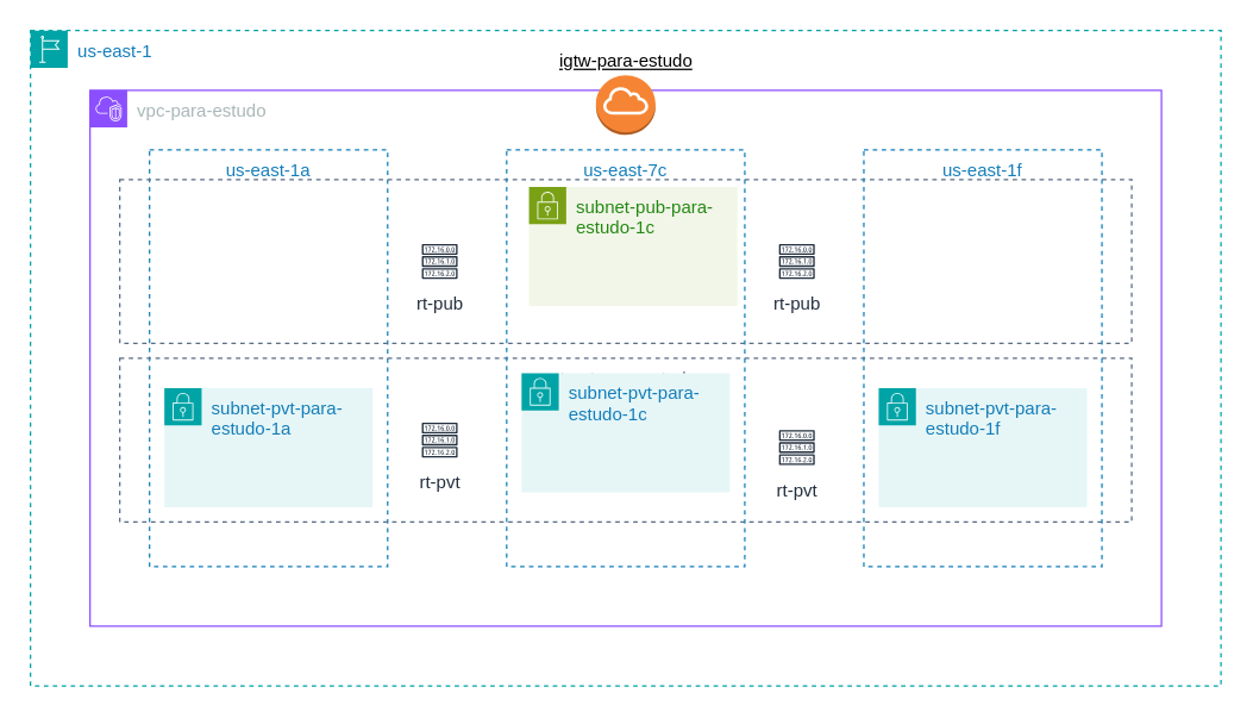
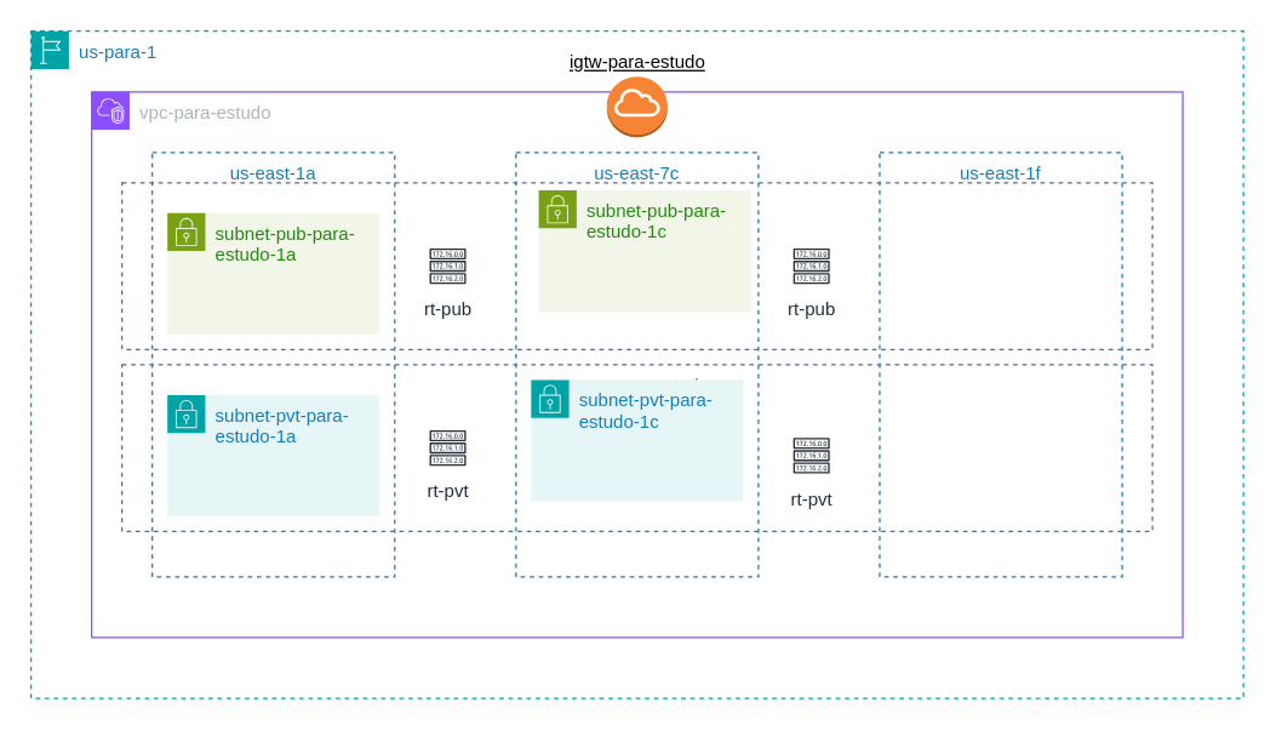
- <mxCell id="3" value="us-east-1" style="points=[[0,0],[0.25,0],[0.5,0],[0.75,0],[1,0],[1,0.25],[1,0.5],[1,0.75],[1,1],[0.75,1],[0.5,1],[0.25,1],[0,1],[0,0.75],[0,0.5],[0,0.25]];outlineConnect=0;gradientColor=none;html=1;whiteSpace=wrap;fontSize=12;fontStyle=0;container=1;pointerEvents=0;collapsible=0;recursiveResize=0;shape=mxgraph.aws4.group;grIcon=mxgraph.aws4.group_region;strokeColor=#00A4A6;fillColor=none;verticalAlign=top;align=left;spacingLeft=30;fontColor=#147EBA;dashed=1;" vertex="1" parent="2"><mxGeometry width="800" height="440" as="geometry" /></mxCell>
+ <mxCell id="3" value="us-para-1" style="points=[[0,0],[0.25,0],[0.5,0],[0.75,0],[1,0],[1,0.25],[1,0.5],[1,0.75],[1,1],[0.75,1],[0.5,1],[0.25,1],[0,1],[0,0.75],[0,0.5],[0,0.25]];outlineConnect=0;gradientColor=none;html=1;whiteSpace=wrap;fontSize=12;fontStyle=0;container=1;pointerEvents=0;collapsible=0;recursiveResize=0;shape=mxgraph.aws4.group;grIcon=mxgraph.aws4.group_region;strokeColor=#00A4A6;fillColor=none;verticalAlign=top;align=left;spacingLeft=30;fontColor=#147EBA;dashed=1;" vertex="1" parent="2"><mxGeometry width="800" height="440" as="geometry" /></mxCell>
+ <mxCell id="7" value="subnet-pub-para-estudo-1a" style="points=[[0,0],[0.25,0],[0.5,0],[0.75,0],[1,0],[1,0.25],[1,0.5],[1,0.75],[1,1],[0.75,1],[0.5,1],[0.25,1],[0,1],[0,0.75],[0,0.5],[0,0.25]];outlineConnect=0;gradientColor=none;html=1;whiteSpace=wrap;fontSize=12;fontStyle=0;container=1;pointerEvents=0;collapsible=0;recursiveResize=0;shape=mxgraph.aws4.group;grIcon=mxgraph.aws4.group_security_group;grStroke=0;strokeColor=#7AA116;fillColor=#F2F6E8;verticalAlign=top;align=left;spacingLeft=30;fontColor=#248814;dashed=0;" vertex="1" parent="4"><mxGeometry x="10" y="40" width="140" height="80" as="geometry" /></mxCell>
- <mxCell id="21" value="subnet-pvt-para-estudo-1f" style="points=[[0,0],[0.25,0],[0.5,0],[0.75,0],[1,0],[1,0.25],[1,0.5],[1,0.75],[1,1],[0.75,1],[0.5,1],[0.25,1],[0,1],[0,0.75],[0,0.5],[0,0.25]];outlineConnect=0;gradientColor=none;html=1;whiteSpace=wrap;fontSize=12;fontStyle=0;container=1;pointerEvents=0;collapsible=0;recursiveResize=0;shape=mxgraph.aws4.group;grIcon=mxgraph.aws4.group_security_group;grStroke=0;strokeColor=#00A4A6;fillColor=#E6F6F7;verticalAlign=top;align=left;spacingLeft=30;fontColor=#147EBA;dashed=0;" vertex="1" parent="19"><mxGeometry x="10" y="160" width="140" height="80" as="geometry" /></mxCell>
